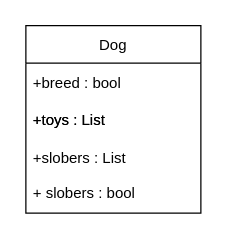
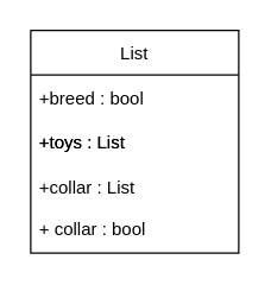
- <mxCell id="2" value="Dog" style="swimlane;fontStyle=0;childLayout=stackLayout;horizontal=1;startSize=30;horizontalStack=0;resizeParent=1;resizeParentMax=0;resizeLast=0;collapsible=1;marginBottom=0;" vertex="1" parent="1"><mxGeometry x="20" y="20" width="140" height="150" as="geometry" /></mxCell>
+ <mxCell id="2" value="List" style="swimlane;fontStyle=0;childLayout=stackLayout;horizontal=1;startSize=30;horizontalStack=0;resizeParent=1;resizeParentMax=0;resizeLast=0;collapsible=1;marginBottom=0;" vertex="1" parent="1"><mxGeometry x="20" y="20" width="140" height="150" as="geometry" /></mxCell>
- <mxCell id="5" value="+slobers : List" style="text;strokeColor=none;fillColor=none;align=left;verticalAlign=middle;spacingLeft=4;spacingRight=4;overflow=hidden;points=[[0,0.5],[1,0.5]];portConstraint=eastwest;rotatable=0;" vertex="1" parent="2"><mxGeometry y="90" width="140" height="30" as="geometry" /></mxCell>
+ <mxCell id="5" value="+collar : List" style="text;strokeColor=none;fillColor=none;align=left;verticalAlign=middle;spacingLeft=4;spacingRight=4;overflow=hidden;points=[[0,0.5],[1,0.5]];portConstraint=eastwest;rotatable=0;" vertex="1" parent="2"><mxGeometry y="90" width="140" height="30" as="geometry" /></mxCell>
- <mxCell id="6" value="+ slobers : bool" style="text;strokeColor=none;fillColor=none;spacingLeft=4;spacingRight=4;overflow=hidden;rotatable=0;points=[[0,0.5],[1,0.5]];portConstraint=eastwest;fontSize=12;" vertex="1" parent="2"><mxGeometry y="120" width="140" height="30" as="geometry" /></mxCell>
+ <mxCell id="6" value="+ collar : bool" style="text;strokeColor=none;fillColor=none;spacingLeft=4;spacingRight=4;overflow=hidden;rotatable=0;points=[[0,0.5],[1,0.5]];portConstraint=eastwest;fontSize=12;" vertex="1" parent="2"><mxGeometry y="120" width="140" height="30" as="geometry" /></mxCell>
